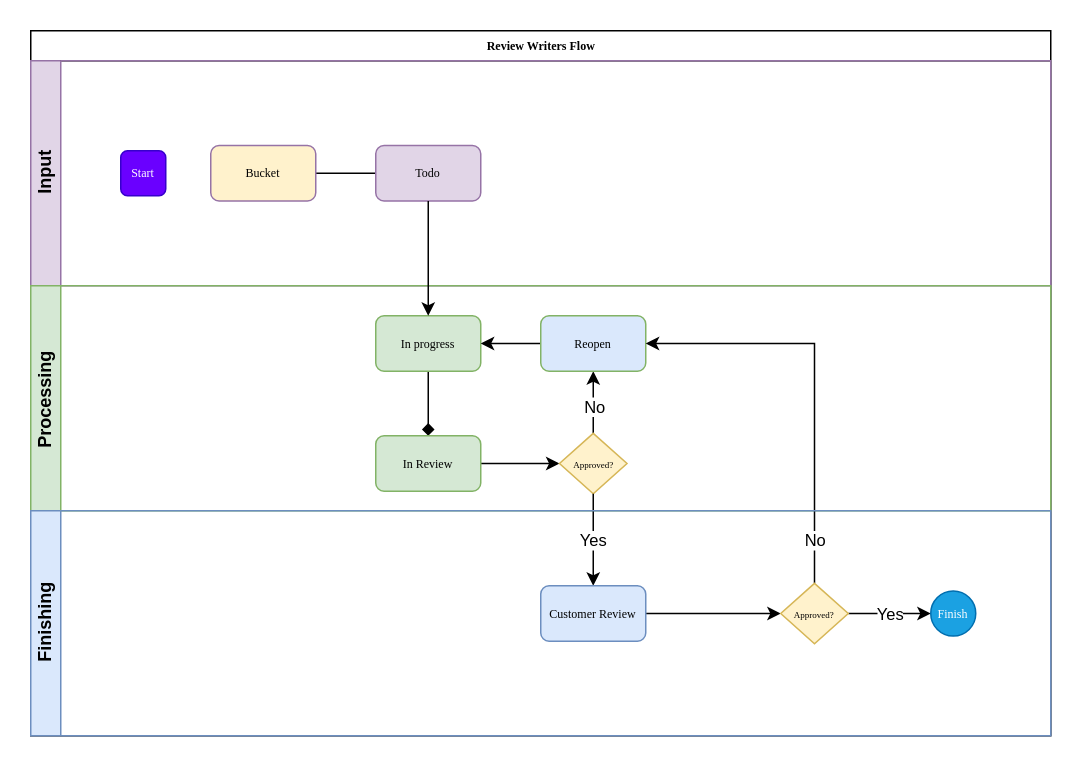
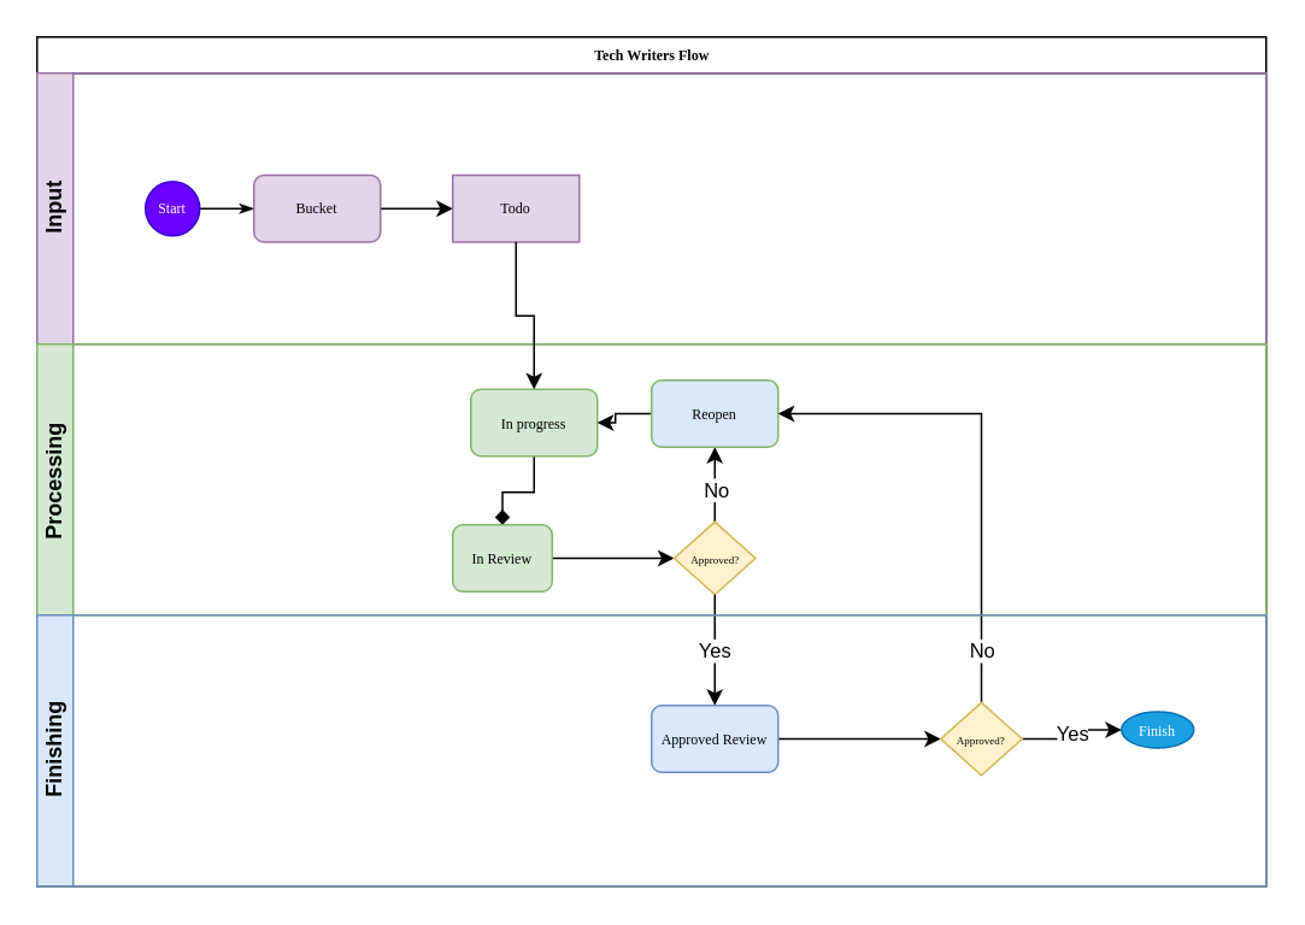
- <mxCell id="2" value="Review Writers Flow" style="swimlane;html=1;childLayout=stackLayout;horizontal=1;startSize=20;horizontalStack=0;rounded=0;shadow=0;labelBackgroundColor=none;strokeWidth=1;fontFamily=Verdana;fontSize=8;align=center;" parent="1" vertex="1"><mxGeometry x="20" y="20" width="680" height="470" as="geometry" /></mxCell>
+ <mxCell id="2" value="Tech Writers Flow" style="swimlane;html=1;childLayout=stackLayout;horizontal=1;startSize=20;horizontalStack=0;rounded=0;shadow=0;labelBackgroundColor=none;strokeWidth=1;fontFamily=Verdana;fontSize=8;align=center;" parent="1" vertex="1"><mxGeometry x="20" y="20" width="680" height="470" as="geometry" /></mxCell>
- <mxCell id="5" value="Start" style="whiteSpace=wrap;html=1;shadow=0;labelBackgroundColor=none;strokeWidth=1;fontFamily=Verdana;fontSize=8;align=center;fillColor=#6a00ff;strokeColor=#3700CC;fontColor=#ffffff;rounded=1;" parent="3" vertex="1"><mxGeometry x="60" y="60" width="30" height="30" as="geometry" /></mxCell>
+ <mxCell id="5" value="Start" style="ellipse;whiteSpace=wrap;html=1;rounded=0;shadow=0;labelBackgroundColor=none;strokeWidth=1;fontFamily=Verdana;fontSize=8;align=center;fillColor=#6a00ff;strokeColor=#3700CC;fontColor=#ffffff;" parent="3" vertex="1"><mxGeometry x="60" y="60" width="30" height="30" as="geometry" /></mxCell>
+ <mxCell id="4" style="edgeStyle=orthogonalEdgeStyle;rounded=0;html=1;labelBackgroundColor=none;startArrow=none;startFill=0;startSize=5;endArrow=classicThin;endFill=1;endSize=5;jettySize=auto;orthogonalLoop=1;strokeWidth=1;fontFamily=Verdana;fontSize=8" parent="3" source="5" target="7" edge="1"><mxGeometry relative="1" as="geometry" /></mxCell>
- <mxCell id="7" value="Bucket" style="rounded=1;whiteSpace=wrap;html=1;shadow=0;labelBackgroundColor=none;strokeWidth=1;fontFamily=Verdana;fontSize=8;align=center;fillColor=#fff2cc;strokeColor=#9673a6;" parent="3" vertex="1"><mxGeometry x="120" y="56.5" width="70" height="37" as="geometry" /></mxCell>
+ <mxCell id="7" value="Bucket" style="rounded=1;whiteSpace=wrap;html=1;shadow=0;labelBackgroundColor=none;strokeWidth=1;fontFamily=Verdana;fontSize=8;align=center;fillColor=#e1d5e7;strokeColor=#9673a6;" parent="3" vertex="1"><mxGeometry x="120" y="56.5" width="70" height="37" as="geometry" /></mxCell>
- <mxCell id="6" value="" style="edgeStyle=orthogonalEdgeStyle;rounded=0;orthogonalLoop=1;jettySize=auto;html=1;endArrow=none;" edge="1" parent="3" source="7" target="8"><mxGeometry relative="1" as="geometry" /></mxCell>
+ <mxCell id="6" value="" style="edgeStyle=orthogonalEdgeStyle;rounded=0;orthogonalLoop=1;jettySize=auto;html=1;" edge="1" parent="3" source="7" target="8"><mxGeometry relative="1" as="geometry" /></mxCell>
- <mxCell id="8" value="Todo" style="rounded=1;whiteSpace=wrap;html=1;shadow=0;labelBackgroundColor=none;strokeWidth=1;fontFamily=Verdana;fontSize=8;align=center;fillColor=#e1d5e7;strokeColor=#9673a6;" parent="3" vertex="1"><mxGeometry x="230" y="56.5" width="70" height="37" as="geometry" /></mxCell>
+ <mxCell id="8" value="Todo" style="whiteSpace=wrap;html=1;shadow=0;labelBackgroundColor=none;strokeWidth=1;fontFamily=Verdana;fontSize=8;align=center;fillColor=#e1d5e7;strokeColor=#9673a6;rounded=0;" parent="3" vertex="1"><mxGeometry x="230" y="56.5" width="70" height="37" as="geometry" /></mxCell>
- <mxCell id="11" value="In progress" style="rounded=1;whiteSpace=wrap;html=1;shadow=0;labelBackgroundColor=none;strokeWidth=1;fontFamily=Verdana;fontSize=8;align=center;fillColor=#d5e8d4;strokeColor=#82b366;" parent="9" vertex="1"><mxGeometry x="230" y="20.0" width="70" height="37" as="geometry" /></mxCell>
+ <mxCell id="11" value="In progress" style="rounded=1;whiteSpace=wrap;html=1;shadow=0;labelBackgroundColor=none;strokeWidth=1;fontFamily=Verdana;fontSize=8;align=center;fillColor=#d5e8d4;strokeColor=#82b366;" parent="9" vertex="1"><mxGeometry x="240" y="25" width="70" height="37" as="geometry" /></mxCell>
- <mxCell id="13" value="In Review" style="rounded=1;whiteSpace=wrap;html=1;shadow=0;labelBackgroundColor=none;strokeWidth=1;fontFamily=Verdana;fontSize=8;align=center;fillColor=#d5e8d4;strokeColor=#82b366;" vertex="1" parent="9"><mxGeometry x="230" y="100" width="70" height="37" as="geometry" /></mxCell>
+ <mxCell id="13" value="In Review" style="rounded=1;whiteSpace=wrap;html=1;shadow=0;labelBackgroundColor=none;strokeWidth=1;fontFamily=Verdana;fontSize=8;align=center;fillColor=#d5e8d4;strokeColor=#82b366;" vertex="1" parent="9"><mxGeometry x="230" y="100" width="55" height="37" as="geometry" /></mxCell>
- <mxCell id="24" value="Customer Review" style="rounded=1;whiteSpace=wrap;html=1;shadow=0;labelBackgroundColor=none;strokeWidth=1;fontFamily=Verdana;fontSize=8;align=center;fillColor=#dae8fc;strokeColor=#6c8ebf;" parent="22" vertex="1"><mxGeometry x="340" y="50.0" width="70" height="37" as="geometry" /></mxCell>
+ <mxCell id="24" value="Approved Review" style="rounded=1;whiteSpace=wrap;html=1;shadow=0;labelBackgroundColor=none;strokeWidth=1;fontFamily=Verdana;fontSize=8;align=center;fillColor=#dae8fc;strokeColor=#6c8ebf;" parent="22" vertex="1"><mxGeometry x="340" y="50.0" width="70" height="37" as="geometry" /></mxCell>
- <mxCell id="26" value="Finish" style="ellipse;whiteSpace=wrap;html=1;rounded=0;shadow=0;labelBackgroundColor=none;strokeWidth=1;fontFamily=Verdana;fontSize=8;align=center;fillColor=#1ba1e2;strokeColor=#006EAF;fontColor=#ffffff;" vertex="1" parent="22"><mxGeometry x="600" y="53.5" width="30" height="30" as="geometry" /></mxCell>
+ <mxCell id="26" value="Finish" style="ellipse;whiteSpace=wrap;html=1;rounded=0;shadow=0;labelBackgroundColor=none;strokeWidth=1;fontFamily=Verdana;fontSize=8;align=center;fillColor=#1ba1e2;strokeColor=#006EAF;fontColor=#ffffff;" vertex="1" parent="22"><mxGeometry x="600" y="53.5" width="40" height="20" as="geometry" /></mxCell>
